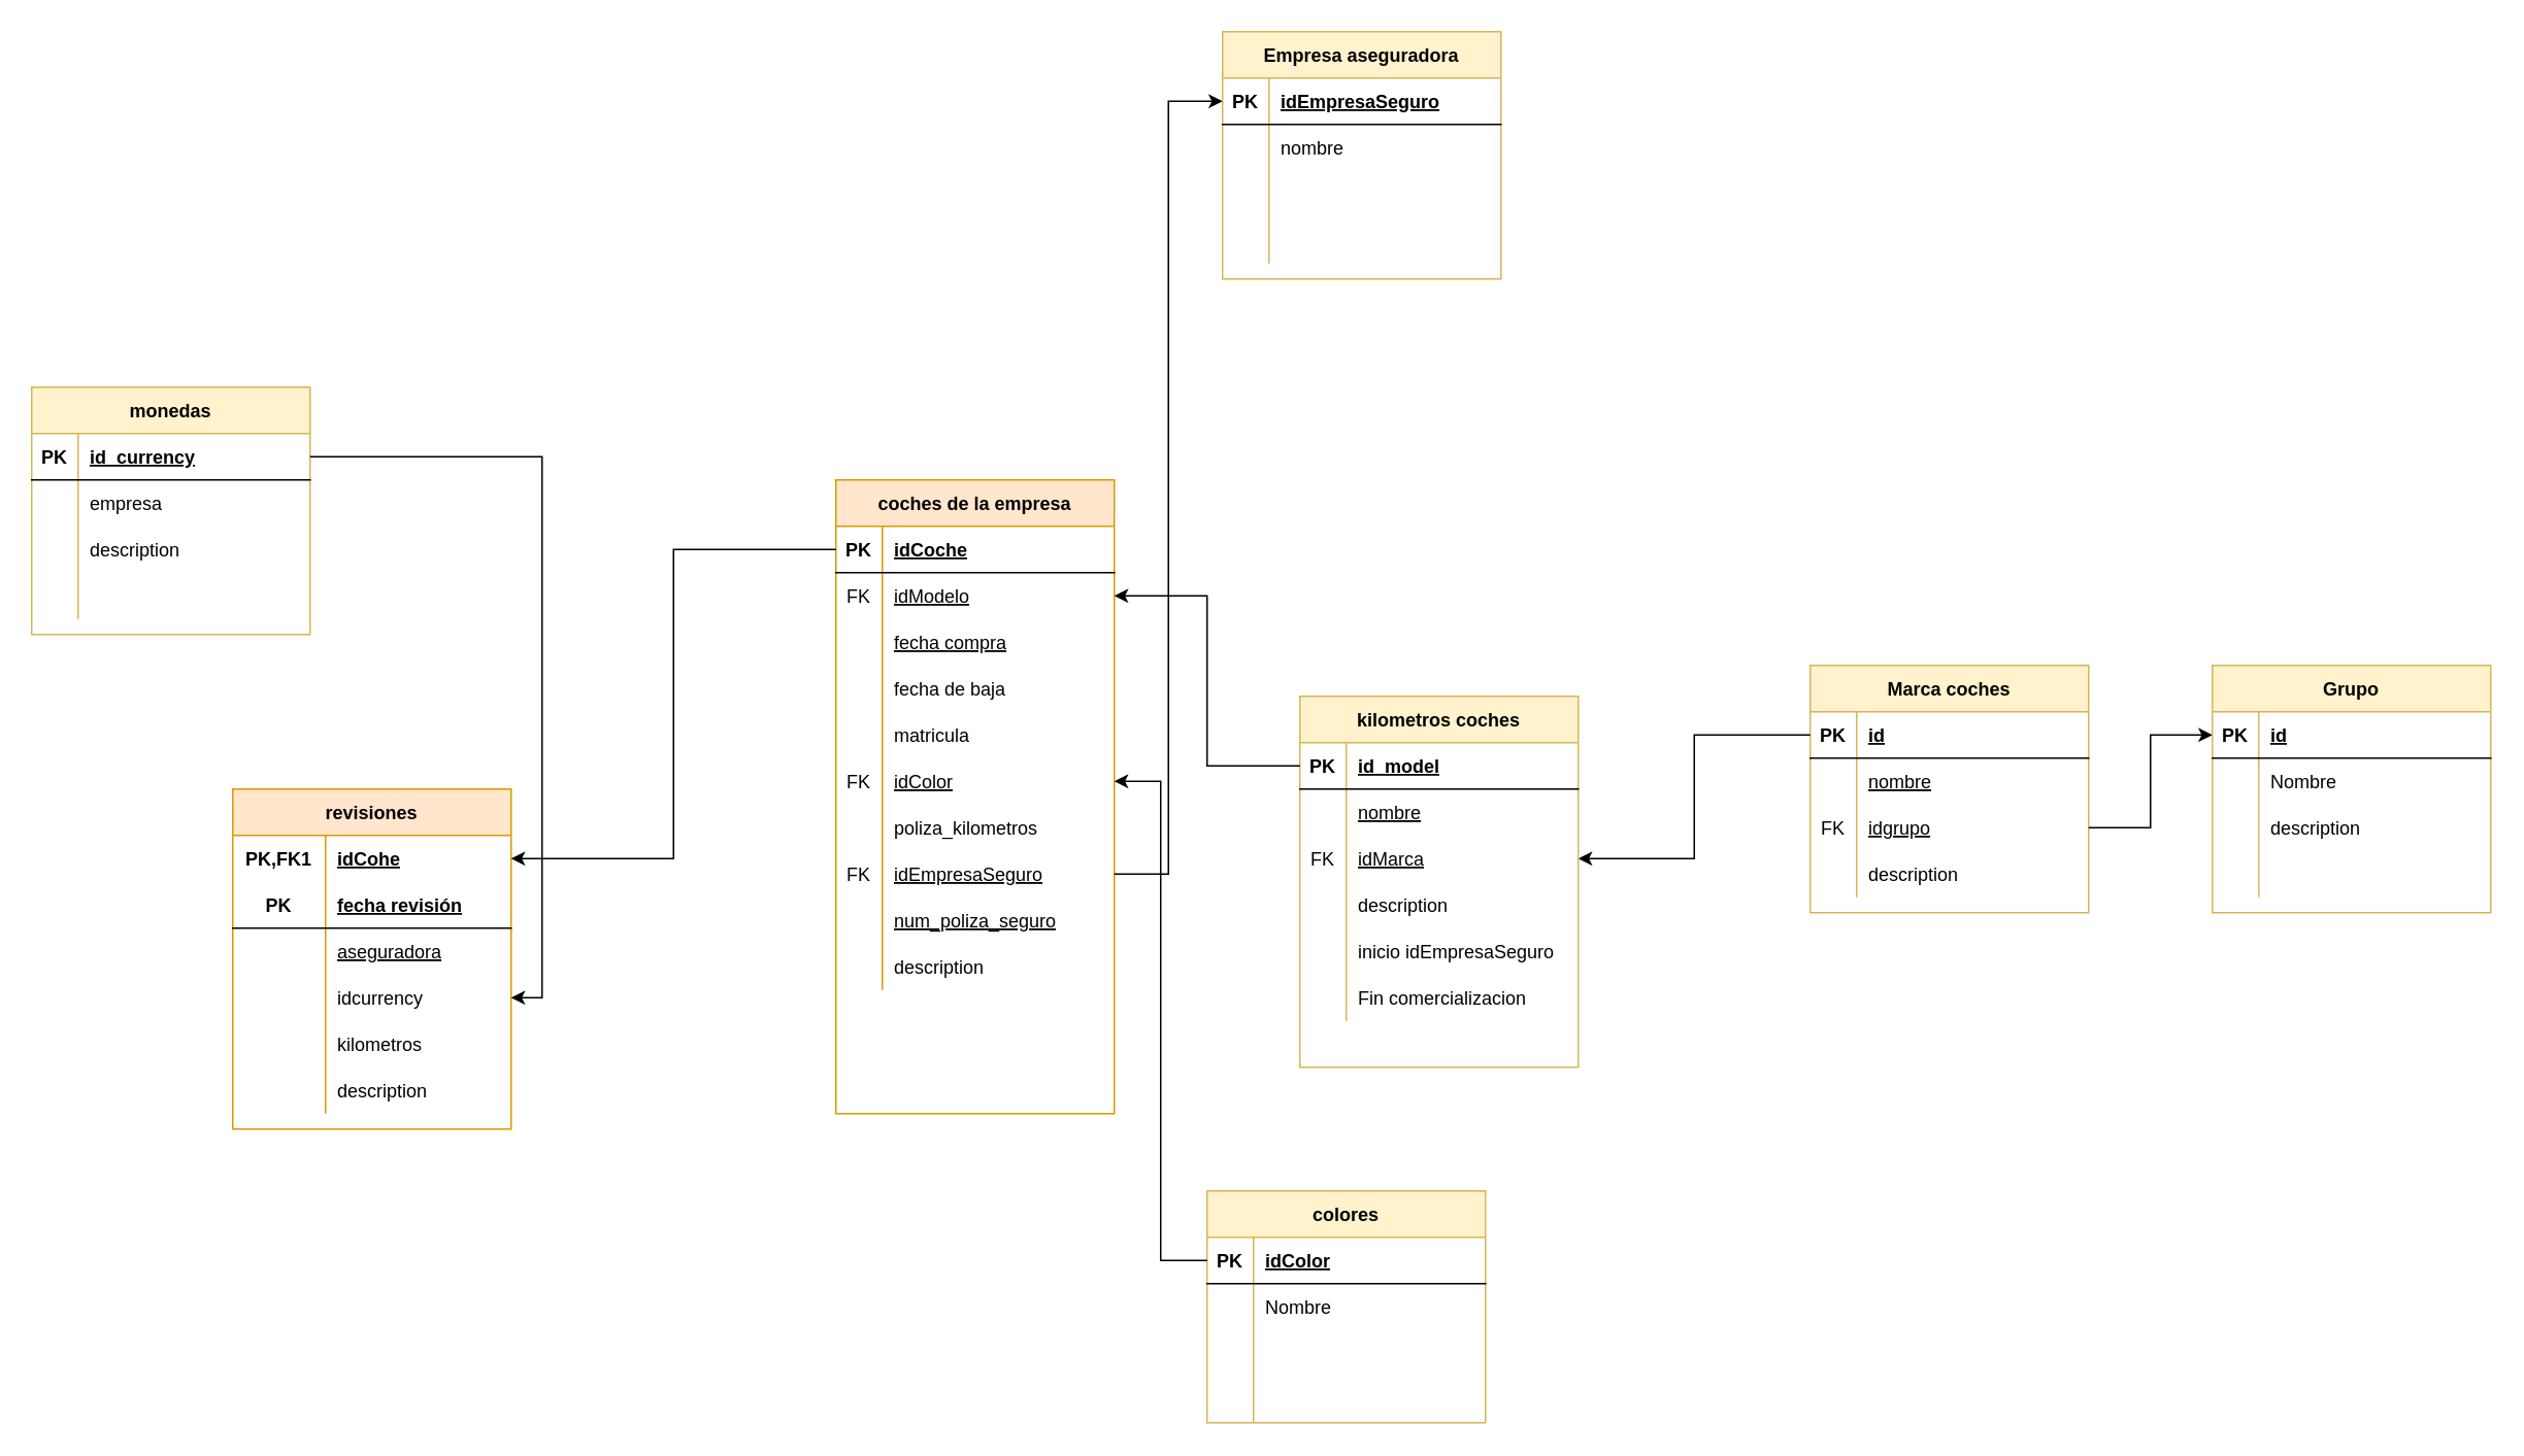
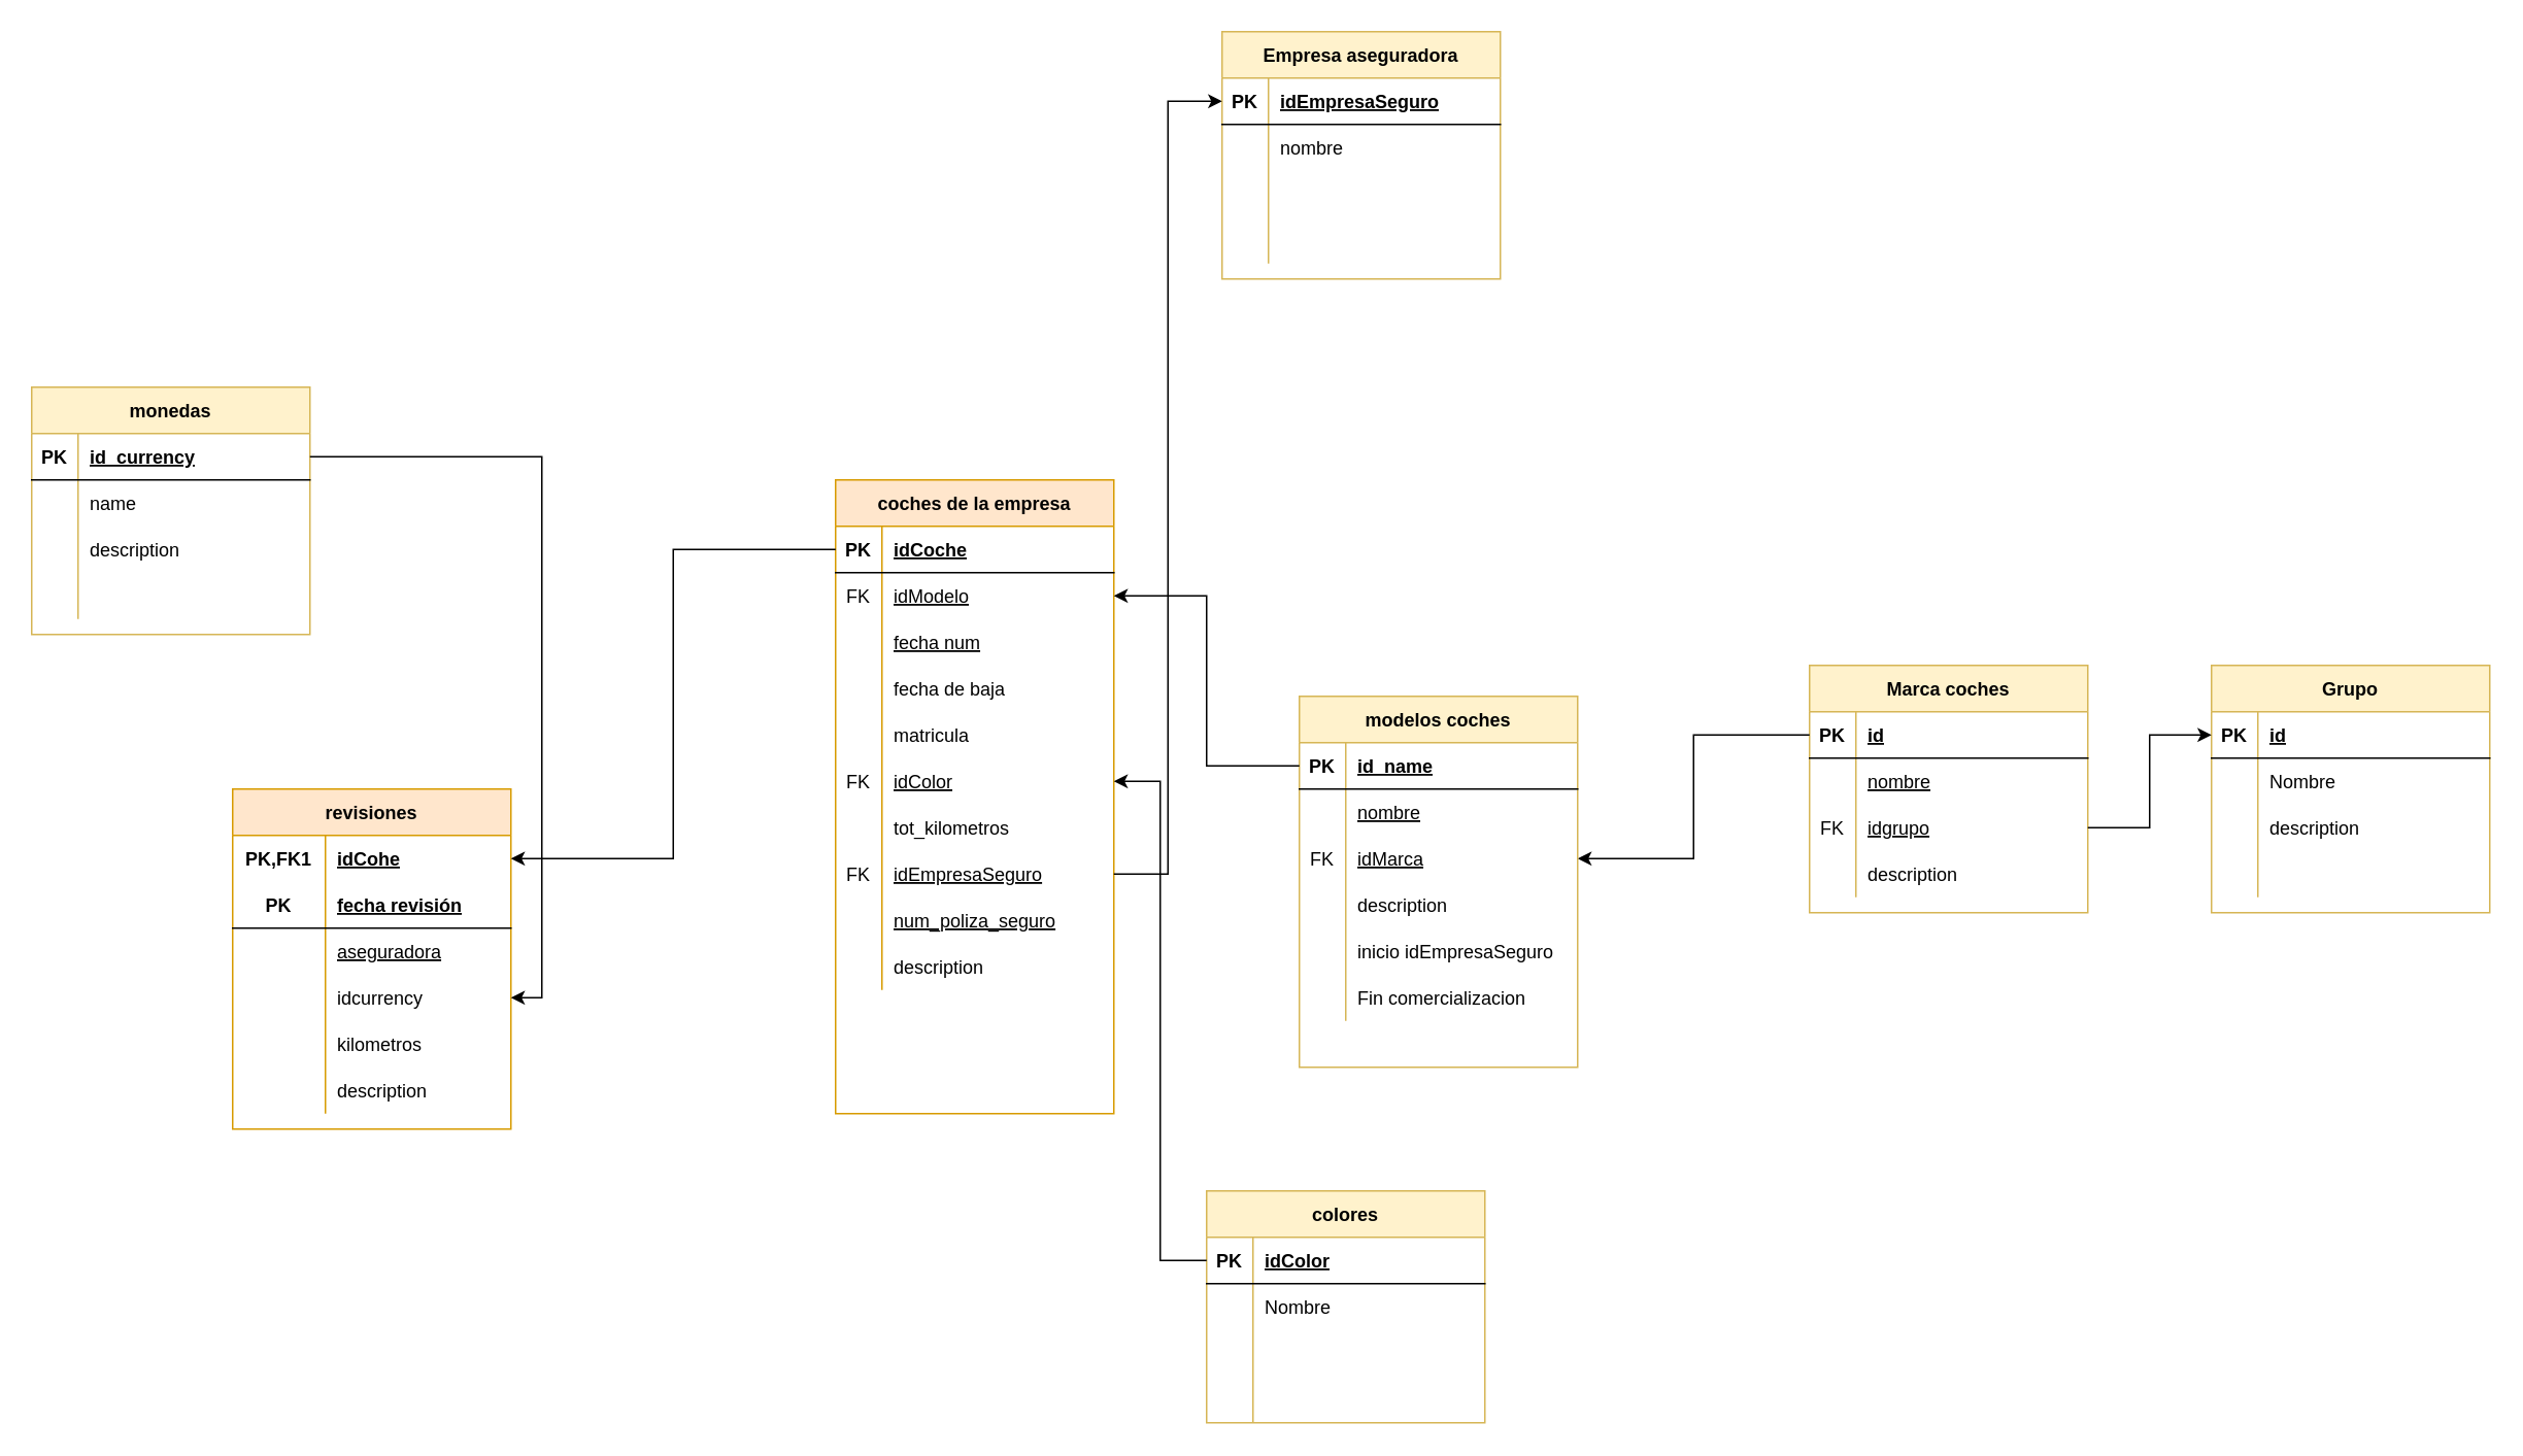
- <mxCell id="121" value="empresa" style="shape=partialRectangle;connectable=0;fillColor=none;top=0;left=0;bottom=0;right=0;align=left;spacingLeft=6;overflow=hidden;" parent="119" vertex="1"><mxGeometry x="30" width="150" height="30" as="geometry"><mxRectangle width="150" height="30" as="alternateBounds" /></mxGeometry></mxCell>
+ <mxCell id="121" value="name" style="shape=partialRectangle;connectable=0;fillColor=none;top=0;left=0;bottom=0;right=0;align=left;spacingLeft=6;overflow=hidden;" parent="119" vertex="1"><mxGeometry x="30" width="150" height="30" as="geometry"><mxRectangle width="150" height="30" as="alternateBounds" /></mxGeometry></mxCell>
- <mxCell id="39" value="fecha compra" style="shape=partialRectangle;connectable=0;fillColor=none;top=0;left=0;bottom=0;right=0;align=left;spacingLeft=6;overflow=hidden;fontStyle=4" parent="37" vertex="1"><mxGeometry x="30" width="150" height="30" as="geometry"><mxRectangle width="150" height="30" as="alternateBounds" /></mxGeometry></mxCell>
+ <mxCell id="39" value="fecha num" style="shape=partialRectangle;connectable=0;fillColor=none;top=0;left=0;bottom=0;right=0;align=left;spacingLeft=6;overflow=hidden;fontStyle=4" parent="37" vertex="1"><mxGeometry x="30" width="150" height="30" as="geometry"><mxRectangle width="150" height="30" as="alternateBounds" /></mxGeometry></mxCell>
- <mxCell id="61" value="kilometros coches" style="shape=table;startSize=30;container=1;collapsible=1;childLayout=tableLayout;fixedRows=1;rowLines=0;fontStyle=1;align=center;resizeLast=1;fillColor=#fff2cc;strokeColor=#d6b656;" parent="1" vertex="1"><mxGeometry x="840" y="450" width="180" height="240" as="geometry" /></mxCell>
+ <mxCell id="61" value="modelos coches" style="shape=table;startSize=30;container=1;collapsible=1;childLayout=tableLayout;fixedRows=1;rowLines=0;fontStyle=1;align=center;resizeLast=1;fillColor=#fff2cc;strokeColor=#d6b656;" parent="1" vertex="1"><mxGeometry x="840" y="450" width="180" height="240" as="geometry" /></mxCell>
- <mxCell id="64" value="id_model" style="shape=partialRectangle;connectable=0;fillColor=none;top=0;left=0;bottom=0;right=0;align=left;spacingLeft=6;fontStyle=5;overflow=hidden;" parent="62" vertex="1"><mxGeometry x="30" width="150" height="30" as="geometry"><mxRectangle width="150" height="30" as="alternateBounds" /></mxGeometry></mxCell>
+ <mxCell id="64" value="id_name" style="shape=partialRectangle;connectable=0;fillColor=none;top=0;left=0;bottom=0;right=0;align=left;spacingLeft=6;fontStyle=5;overflow=hidden;" parent="62" vertex="1"><mxGeometry x="30" width="150" height="30" as="geometry"><mxRectangle width="150" height="30" as="alternateBounds" /></mxGeometry></mxCell>
- <mxCell id="51" value="poliza_kilometros" style="shape=partialRectangle;connectable=0;fillColor=none;top=0;left=0;bottom=0;right=0;align=left;spacingLeft=6;overflow=hidden;" parent="49" vertex="1"><mxGeometry x="30" width="150" height="30" as="geometry"><mxRectangle width="150" height="30" as="alternateBounds" /></mxGeometry></mxCell>
+ <mxCell id="51" value="tot_kilometros" style="shape=partialRectangle;connectable=0;fillColor=none;top=0;left=0;bottom=0;right=0;align=left;spacingLeft=6;overflow=hidden;" parent="49" vertex="1"><mxGeometry x="30" width="150" height="30" as="geometry"><mxRectangle width="150" height="30" as="alternateBounds" /></mxGeometry></mxCell>
